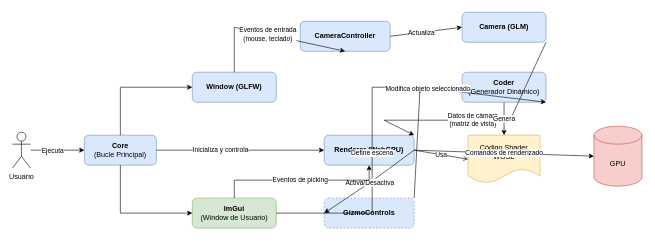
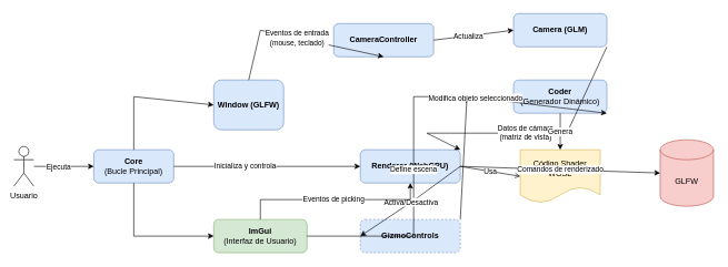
- <mxCell id="4" value="&lt;b&gt;Window (GLFW)&lt;/b&gt;" style="rounded=1;whiteSpace=wrap;html=1;fillColor=#dae8fc;strokeColor=#6c8ebf;" vertex="1" parent="1"><mxGeometry x="320" y="120" width="140" height="50" as="geometry" /></mxCell>
+ <mxCell id="4" value="&lt;b&gt;Window (GLFW)&lt;/b&gt;" style="rounded=1;whiteSpace=wrap;html=1;fillColor=#dae8fc;strokeColor=#6c8ebf;" vertex="1" parent="1"><mxGeometry x="320" y="120" width="105" height="75" as="geometry" /></mxCell>
- <mxCell id="12" value="GPU" style="shape=cylinder3;whiteSpace=wrap;html=1;boundedLbl=1;backgroundOutline=1;size=15;fillColor=#f8cecc;strokeColor=#b85450;" vertex="1" parent="1"><mxGeometry x="990" y="210" width="80" height="100" as="geometry" /></mxCell>
+ <mxCell id="12" value="GLFW" style="shape=cylinder3;whiteSpace=wrap;html=1;boundedLbl=1;backgroundOutline=1;size=15;fillColor=#f8cecc;strokeColor=#b85450;" vertex="1" parent="1"><mxGeometry x="990" y="210" width="80" height="100" as="geometry" /></mxCell>
- <mxCell id="7" value="&lt;b&gt;ImGui&lt;/b&gt;&lt;br&gt;(Window de Usuario)" style="rounded=1;whiteSpace=wrap;html=1;fillColor=#d5e8d4;strokeColor=#82b366;" vertex="1" parent="1"><mxGeometry x="320" y="330" width="140" height="50" as="geometry" /></mxCell>
+ <mxCell id="7" value="&lt;b&gt;ImGui&lt;/b&gt;&lt;br&gt;(Interfaz de Usuario)" style="rounded=1;whiteSpace=wrap;html=1;fillColor=#d5e8d4;strokeColor=#82b366;" vertex="1" parent="1"><mxGeometry x="320" y="330" width="140" height="50" as="geometry" /></mxCell>
